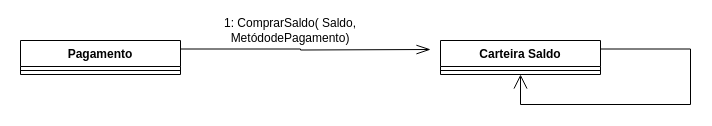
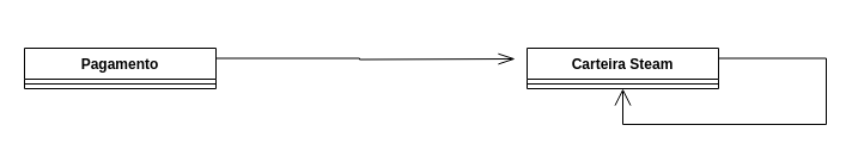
- <mxCell id="7" value="1: ComprarSaldo( Saldo, MetódodePagamento)" style="text;html=1;strokeColor=none;fillColor=none;align=center;verticalAlign=middle;whiteSpace=wrap;rounded=0;" vertex="1" parent="1"><mxGeometry x="210" y="20" width="160" height="20" as="geometry" /></mxCell>
- <mxCell id="2" value="Carteira Saldo" style="swimlane;fontStyle=1;align=center;verticalAlign=top;childLayout=stackLayout;horizontal=1;startSize=26;horizontalStack=0;resizeParent=1;resizeParentMax=0;resizeLast=0;collapsible=1;marginBottom=0;" vertex="1" parent="1"><mxGeometry x="440" y="40" width="160" height="34" as="geometry" /></mxCell>
+ <mxCell id="2" value="Carteira Steam" style="swimlane;fontStyle=1;align=center;verticalAlign=top;childLayout=stackLayout;horizontal=1;startSize=26;horizontalStack=0;resizeParent=1;resizeParentMax=0;resizeLast=0;collapsible=1;marginBottom=0;" vertex="1" parent="1"><mxGeometry x="440" y="40" width="160" height="34" as="geometry" /></mxCell>
